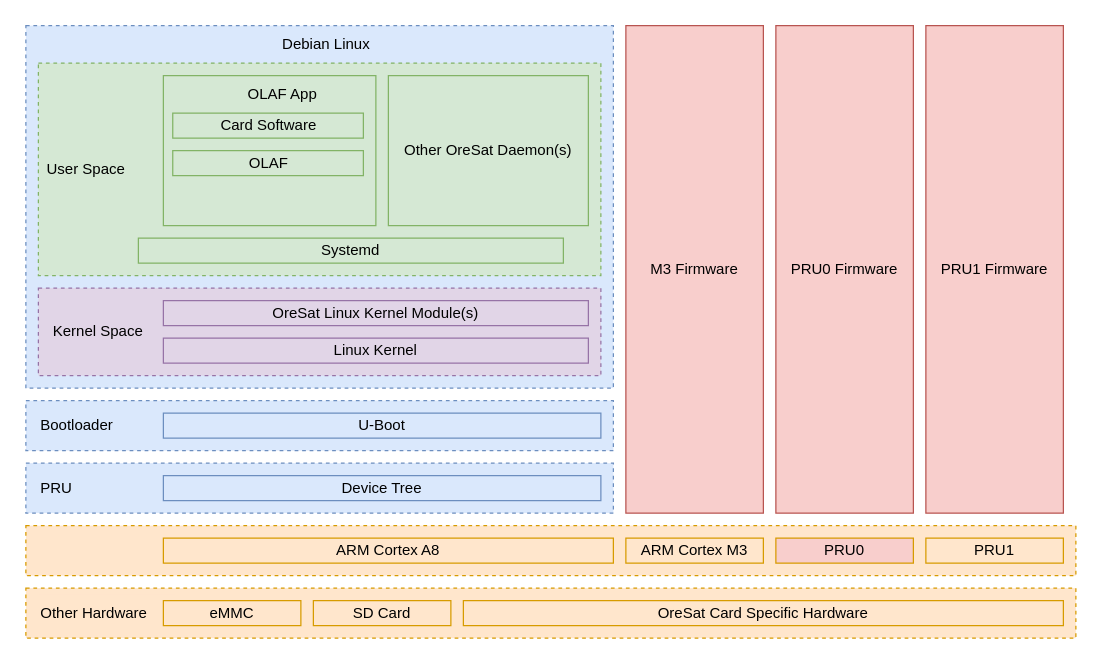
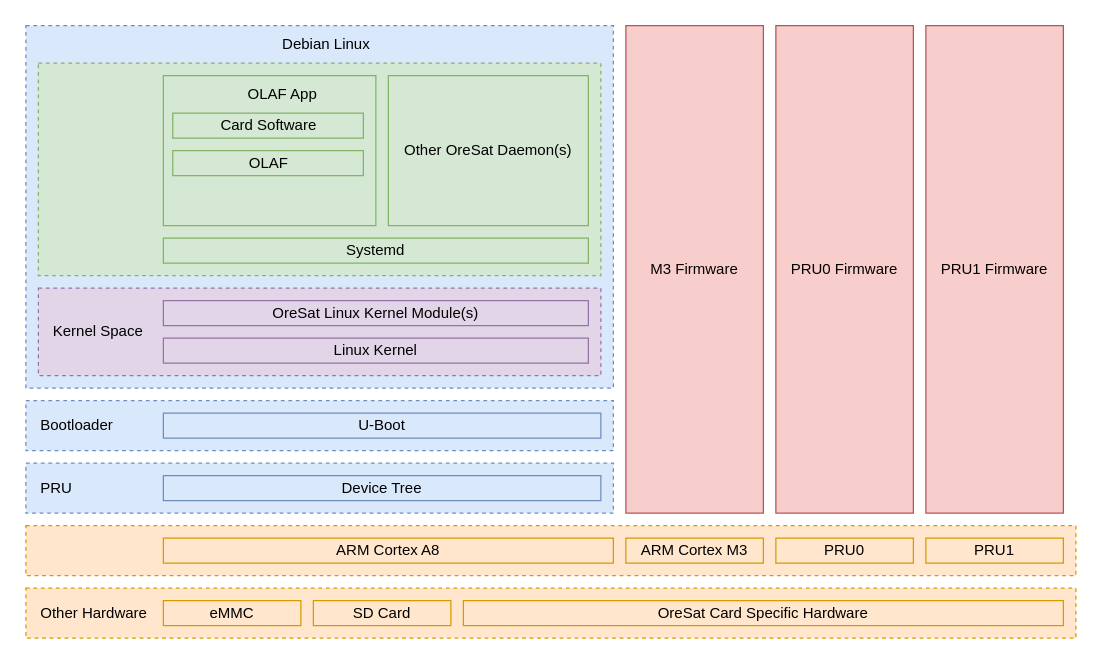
- <mxCell id="18" value="User Space" style="text;html=1;align=left;verticalAlign=middle;resizable=0;points=[];autosize=1;strokeColor=none;fillColor=none;rounded=0;" parent="1" vertex="1"><mxGeometry x="35" y="120" width="90" height="30" as="geometry" /></mxCell>
- <mxCell id="30" value="Systemd" style="rounded=0;whiteSpace=wrap;html=1;fillColor=#d5e8d4;strokeColor=#82b366;" parent="1" vertex="1"><mxGeometry x="110" y="190" width="340" height="20" as="geometry" /></mxCell>
+ <mxCell id="30" value="Systemd" style="rounded=0;whiteSpace=wrap;html=1;fillColor=#d5e8d4;strokeColor=#82b366;" parent="1" vertex="1"><mxGeometry x="130" y="190" width="340" height="20" as="geometry" /></mxCell>
- <mxCell id="12" value="PRU0" style="rounded=0;whiteSpace=wrap;html=1;fillColor=#f8cecc;strokeColor=#d79b00;" parent="1" vertex="1"><mxGeometry x="620" y="430" width="110" height="20" as="geometry" /></mxCell>
+ <mxCell id="12" value="PRU0" style="rounded=0;whiteSpace=wrap;html=1;fillColor=#ffe6cc;strokeColor=#d79b00;" parent="1" vertex="1"><mxGeometry x="620" y="430" width="110" height="20" as="geometry" /></mxCell>
